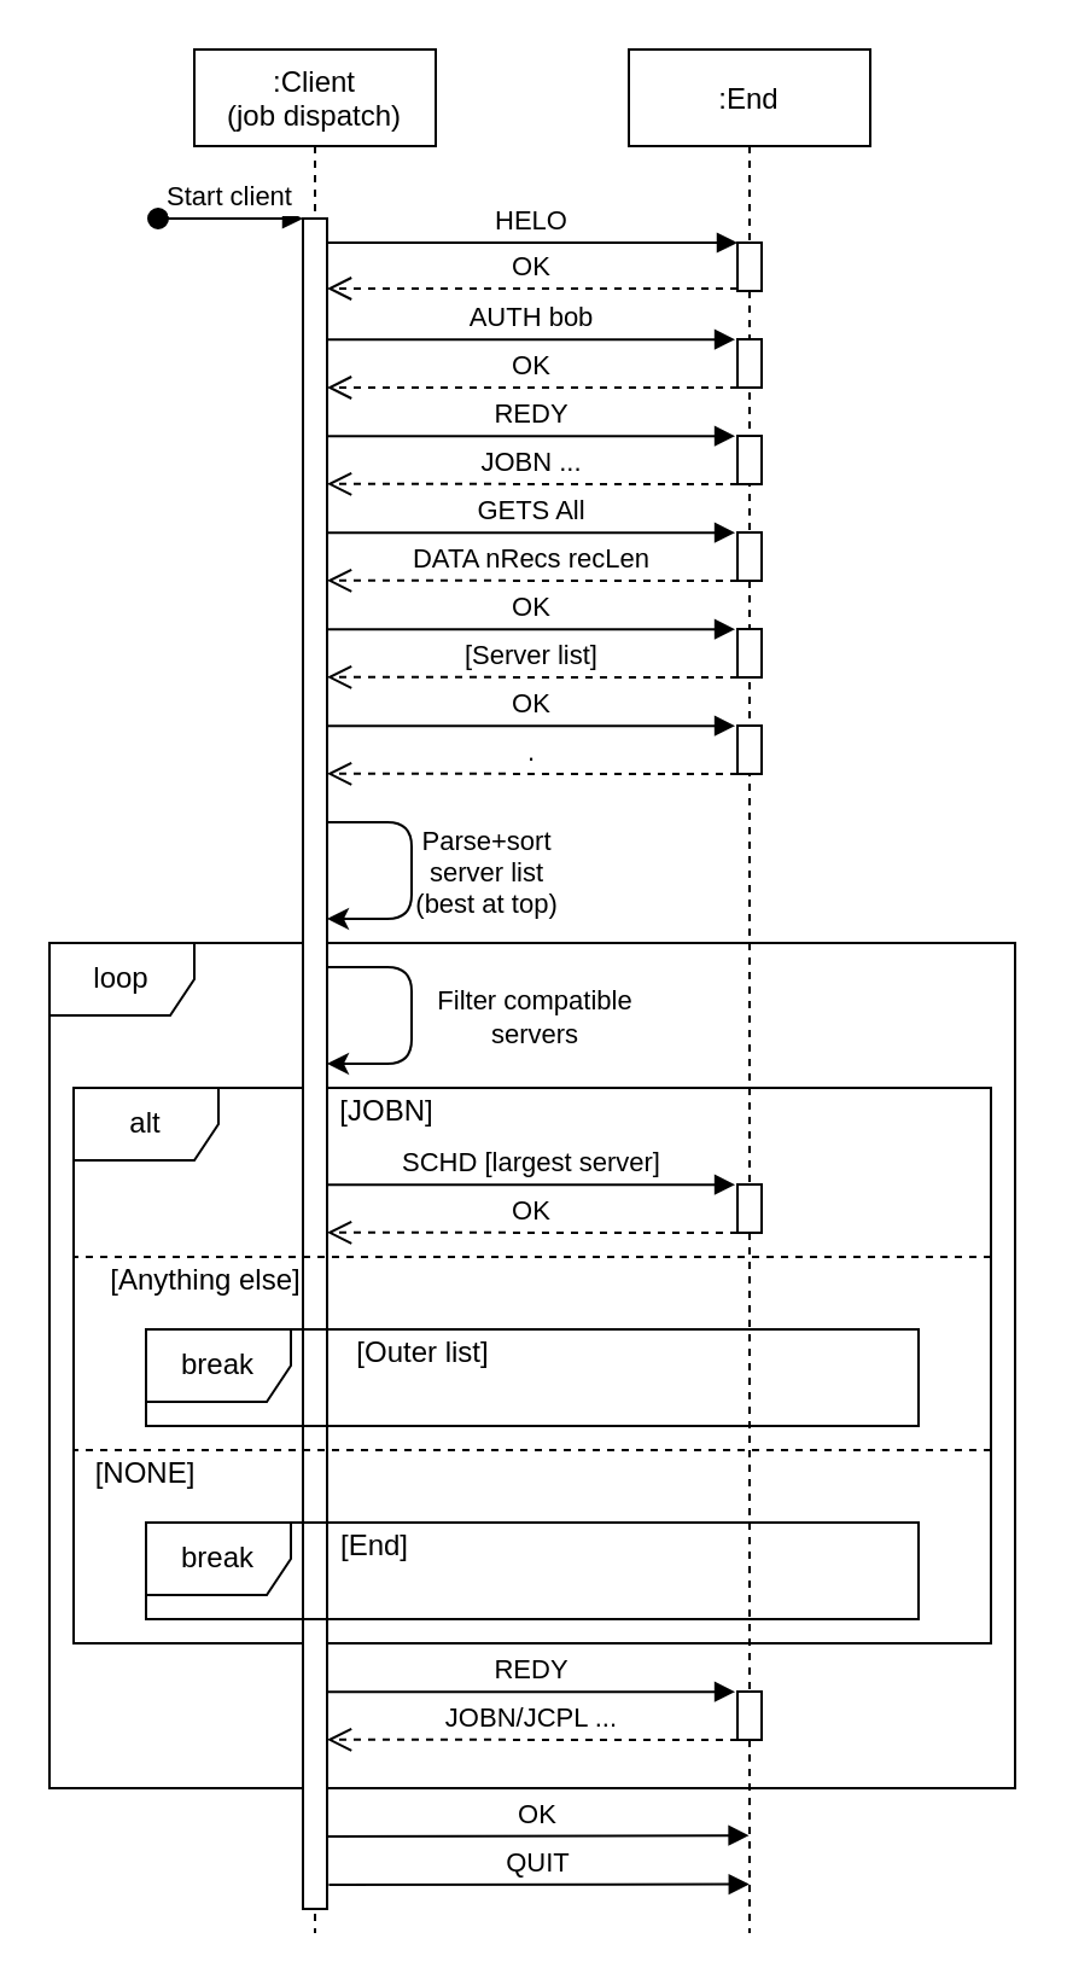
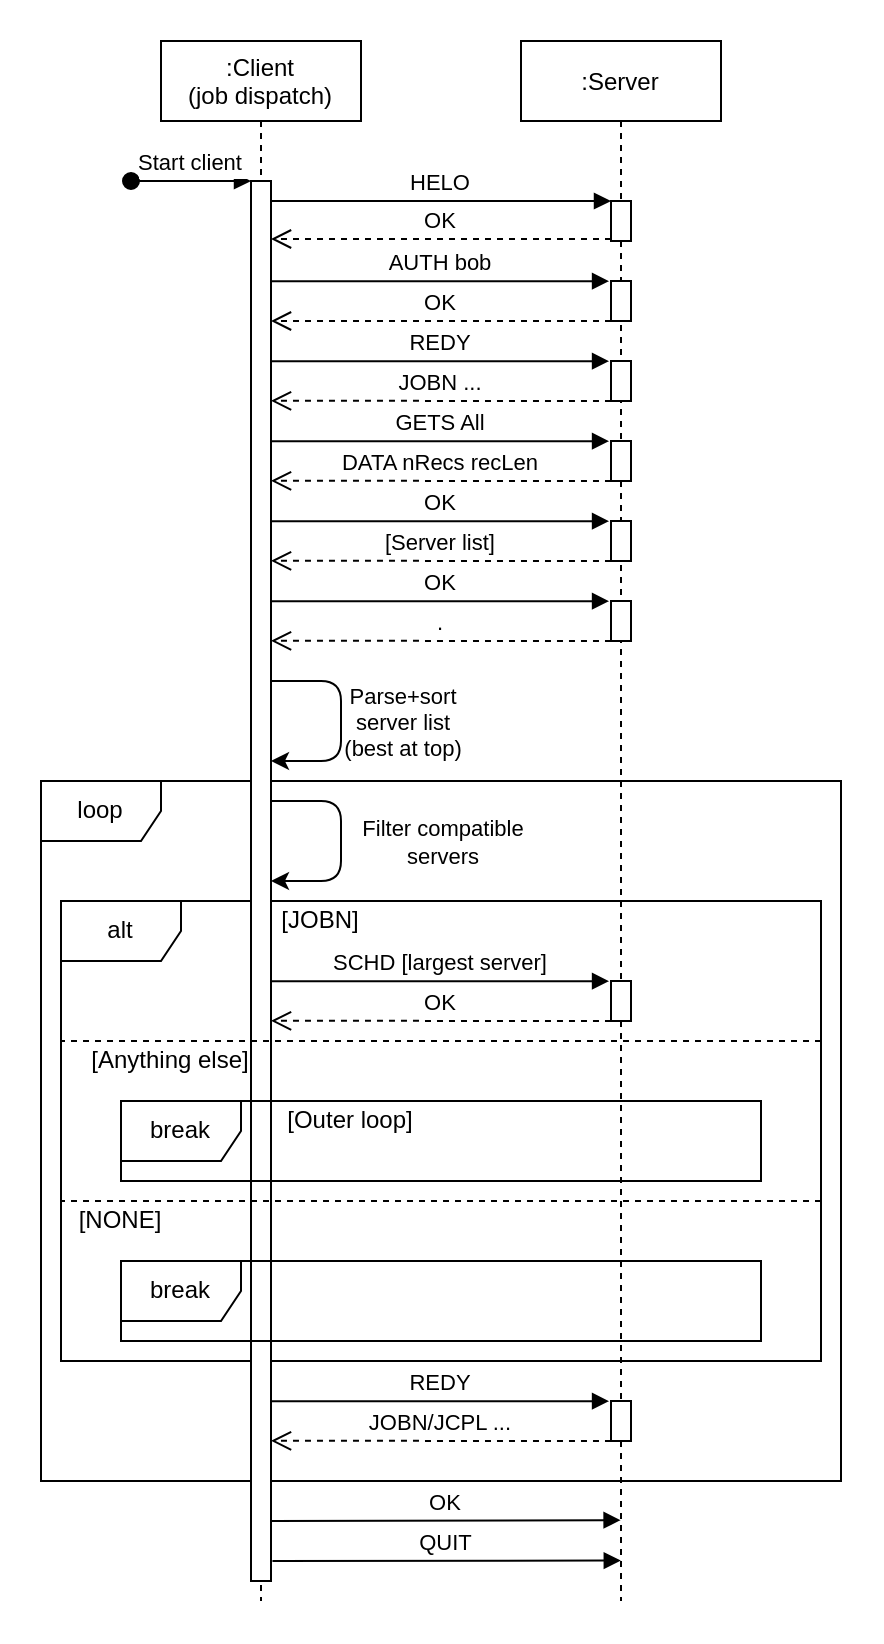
- <mxCell id="9" value=":End" style="shape=umlLifeline;perimeter=lifelinePerimeter;container=1;collapsible=0;recursiveResize=0;rounded=0;shadow=0;strokeWidth=1;" parent="1" vertex="1"><mxGeometry x="260" y="20" width="100" height="780" as="geometry" /></mxCell>
+ <mxCell id="9" value=":Server" style="shape=umlLifeline;perimeter=lifelinePerimeter;container=1;collapsible=0;recursiveResize=0;rounded=0;shadow=0;strokeWidth=1;" parent="1" vertex="1"><mxGeometry x="260" y="20" width="100" height="780" as="geometry" /></mxCell>
- <mxCell id="46" value="[Outer list]" style="text;html=1;strokeColor=none;fillColor=none;align=center;verticalAlign=middle;whiteSpace=wrap;rounded=0;" parent="1" vertex="1"><mxGeometry x="140" y="550" width="70" height="20" as="geometry" /></mxCell>
+ <mxCell id="46" value="[Outer loop]" style="text;html=1;strokeColor=none;fillColor=none;align=center;verticalAlign=middle;whiteSpace=wrap;rounded=0;" parent="1" vertex="1"><mxGeometry x="140" y="550" width="70" height="20" as="geometry" /></mxCell>
- <mxCell id="42" value="[End]" style="text;html=1;strokeColor=none;fillColor=none;align=center;verticalAlign=middle;whiteSpace=wrap;rounded=0;" parent="1" vertex="1"><mxGeometry x="140" y="630" width="30" height="20" as="geometry" /></mxCell>
